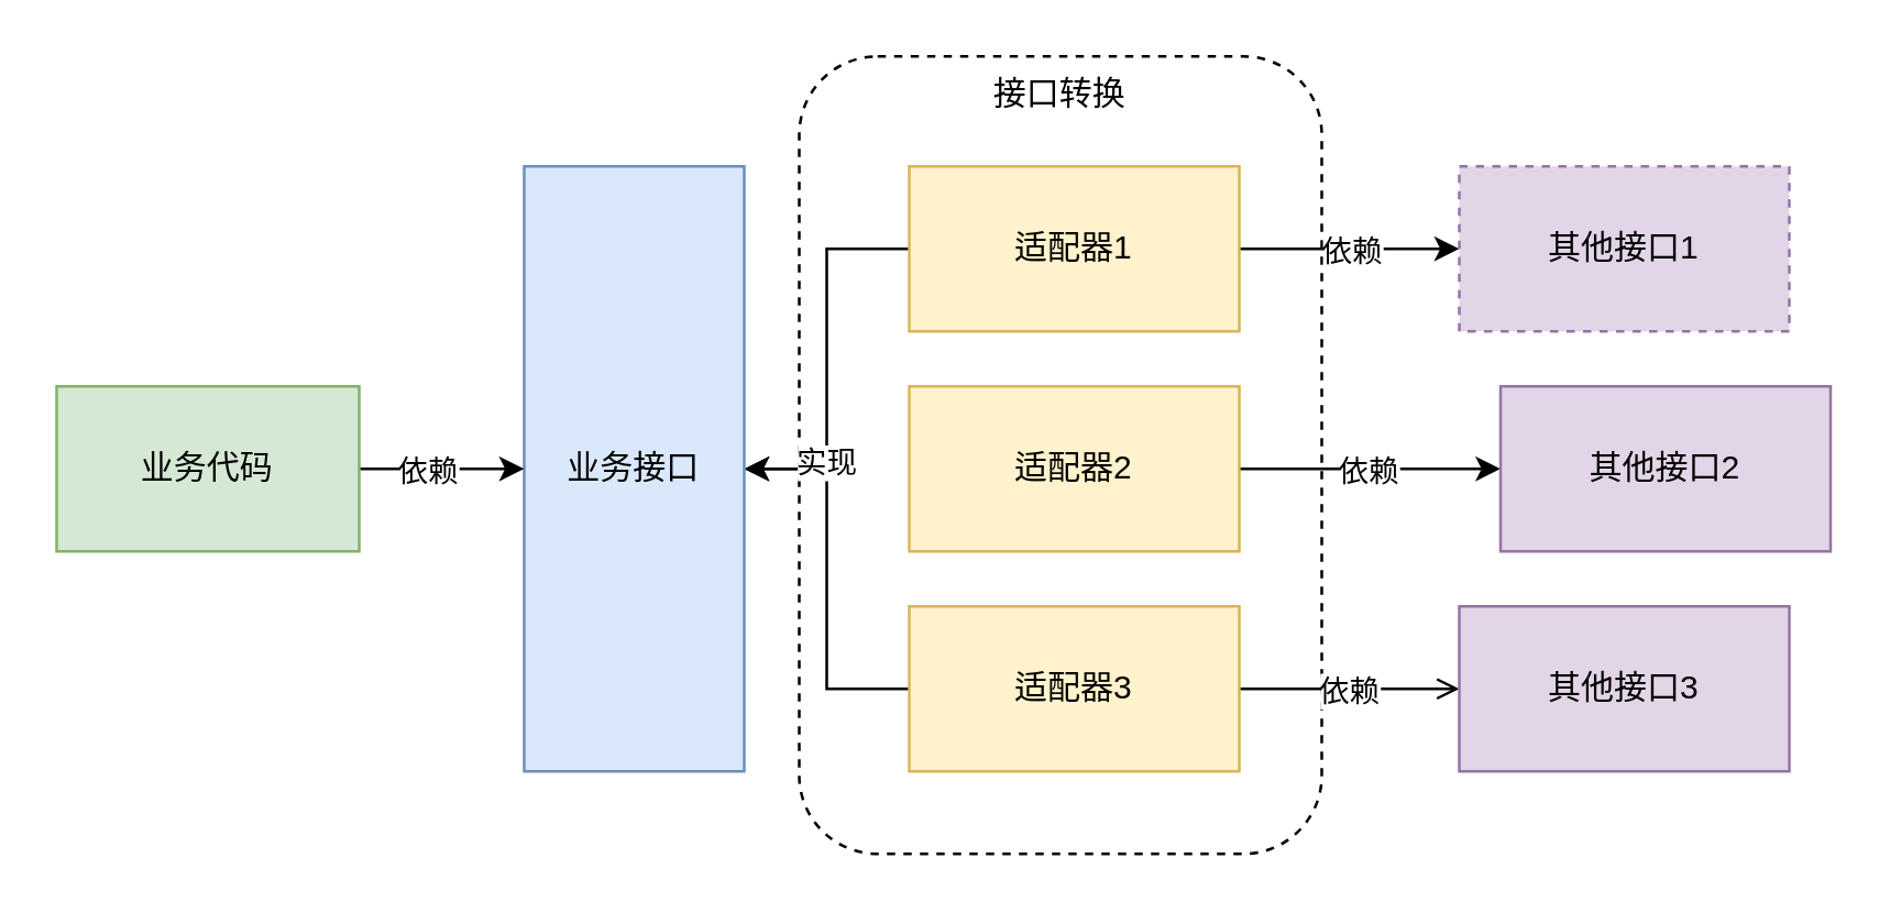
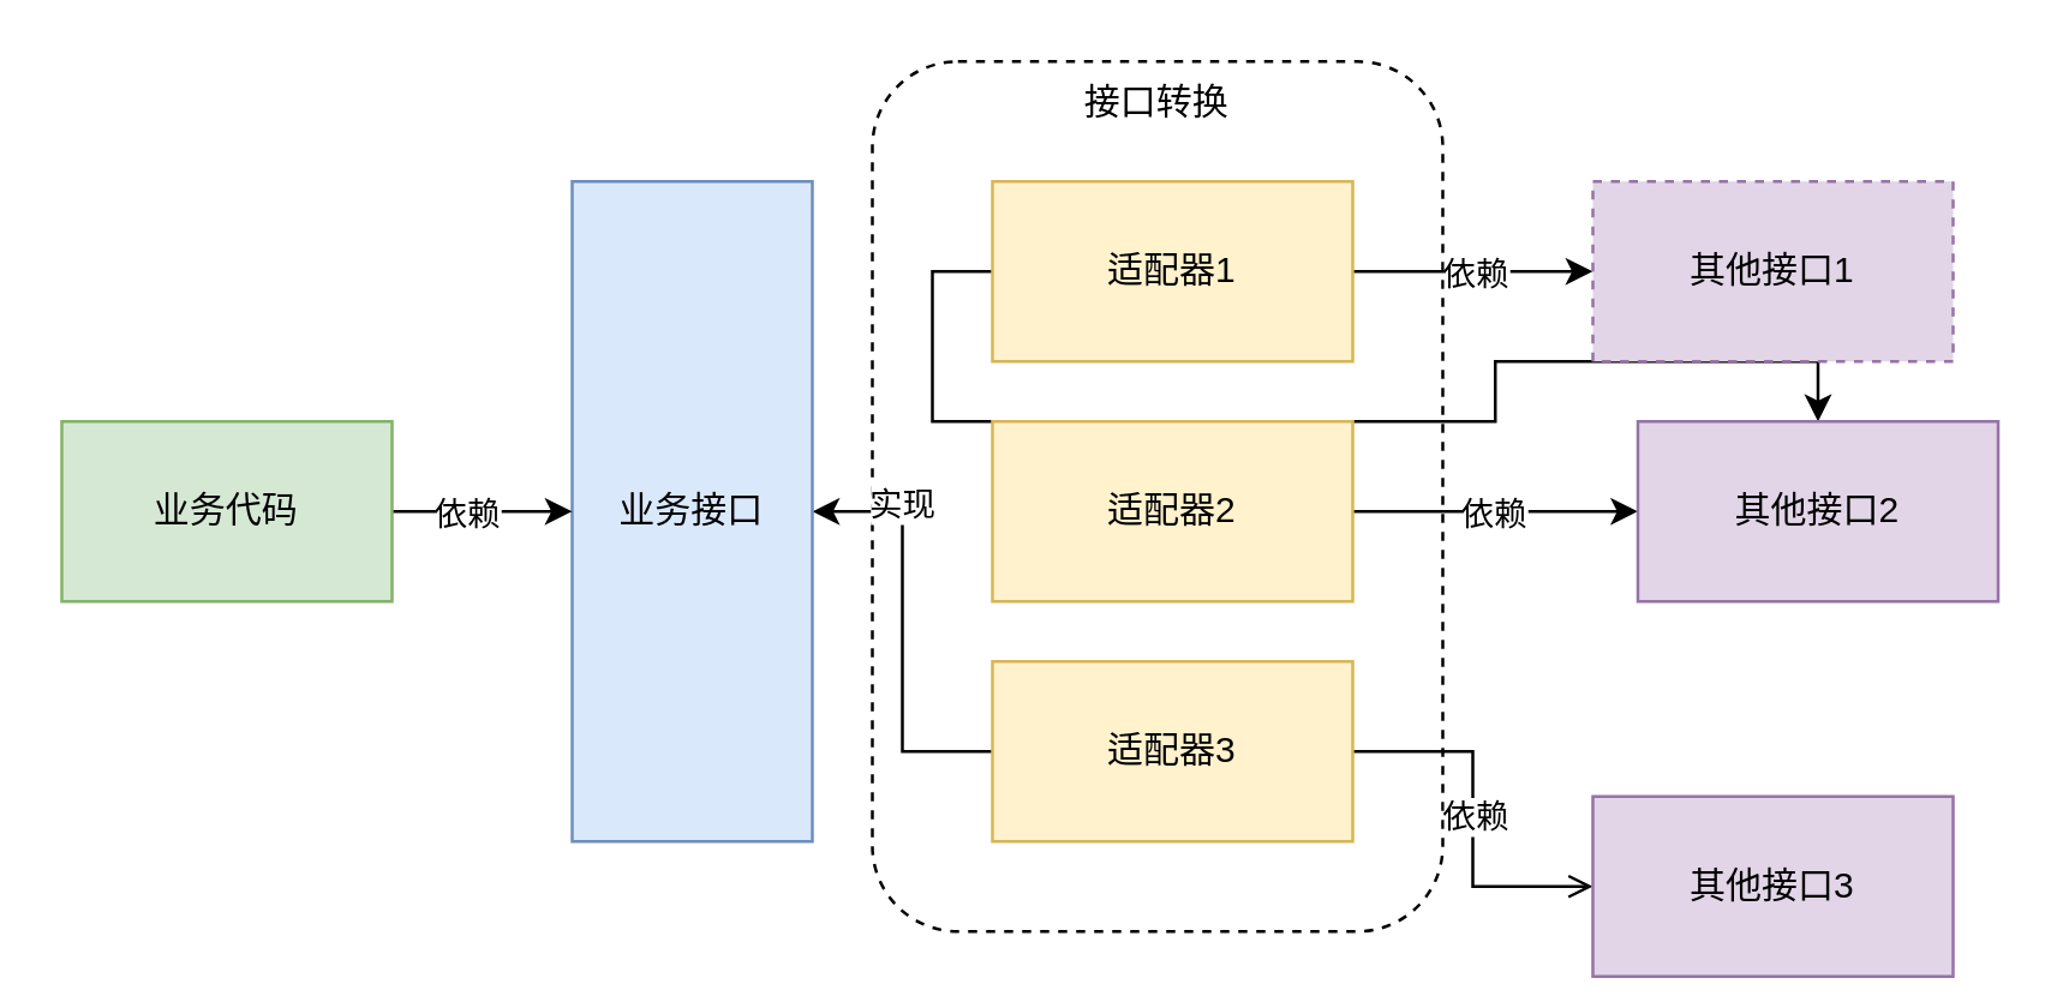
- <mxCell id="3" style="edgeStyle=orthogonalEdgeStyle;rounded=0;orthogonalLoop=1;jettySize=auto;html=1;exitX=0;exitY=0.5;exitDx=0;exitDy=0;entryX=1;entryY=0.5;entryDx=0;entryDy=0;" edge="1" parent="1" source="6" target="18"><mxGeometry relative="1" as="geometry" /></mxCell>
+ <mxCell id="3" style="edgeStyle=orthogonalEdgeStyle;rounded=0;orthogonalLoop=1;jettySize=auto;html=1;exitX=0;exitY=0.5;exitDx=0;exitDy=0;" edge="1" parent="1" source="6" target="16"><mxGeometry relative="1" as="geometry" /></mxCell>
- <mxCell id="17" value="其他接口3" style="rounded=0;whiteSpace=wrap;html=1;fillColor=#e1d5e7;strokeColor=#9673a6;" vertex="1" parent="1"><mxGeometry x="530" y="220" width="120" height="60" as="geometry" /></mxCell>
+ <mxCell id="17" value="其他接口3" style="rounded=0;whiteSpace=wrap;html=1;fillColor=#e1d5e7;strokeColor=#9673a6;" vertex="1" parent="1"><mxGeometry x="530" y="265" width="120" height="60" as="geometry" /></mxCell>
